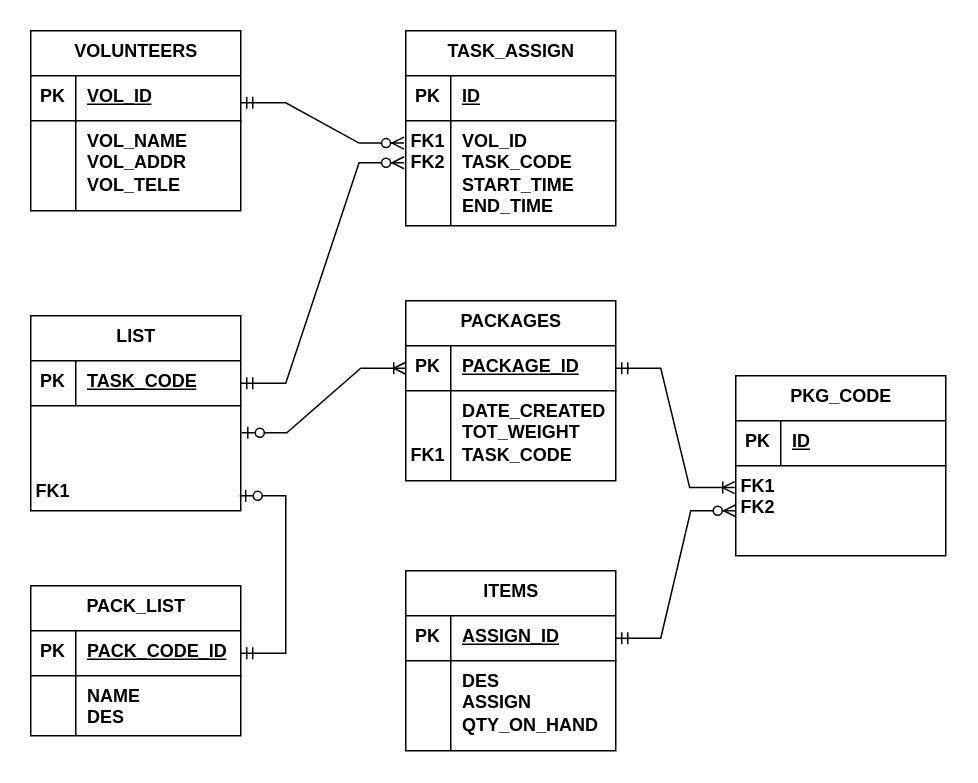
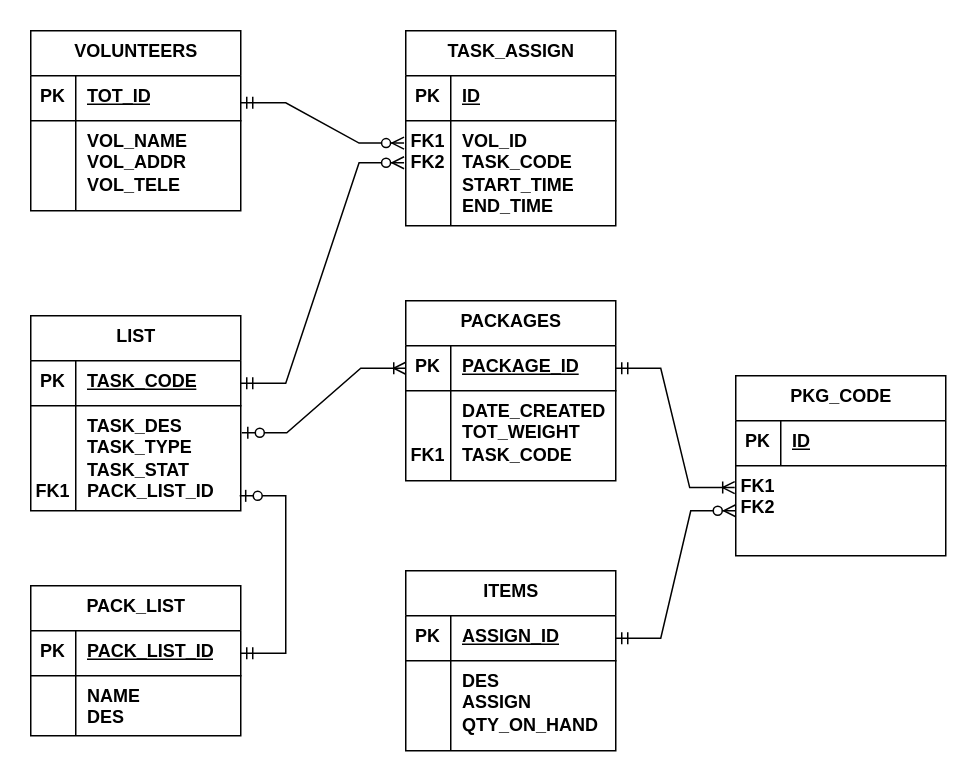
- <mxCell id="5" value="VOL_ID" style="shape=partialRectangle;overflow=hidden;connectable=0;fillColor=none;top=0;left=0;bottom=0;right=0;align=left;spacingLeft=6;fontStyle=5;horizontal=1;html=1;verticalAlign=top;" parent="3" vertex="1"><mxGeometry x="30" width="110" height="30" as="geometry"><mxRectangle width="110" height="30" as="alternateBounds" /></mxGeometry></mxCell>
+ <mxCell id="5" value="TOT_ID" style="shape=partialRectangle;overflow=hidden;connectable=0;fillColor=none;top=0;left=0;bottom=0;right=0;align=left;spacingLeft=6;fontStyle=5;horizontal=1;html=1;verticalAlign=top;" parent="3" vertex="1"><mxGeometry x="30" width="110" height="30" as="geometry"><mxRectangle width="110" height="30" as="alternateBounds" /></mxGeometry></mxCell>
+ <mxCell id="15" value="TASK_DES&lt;div&gt;TASK_TYPE&lt;/div&gt;&lt;div&gt;TASK_STAT&lt;/div&gt;&lt;div&gt;PACK_LIST_ID&lt;/div&gt;" style="shape=partialRectangle;overflow=hidden;connectable=0;fillColor=none;top=0;left=0;bottom=0;right=0;align=left;spacingLeft=6;fontStyle=1;html=1;verticalAlign=top;" vertex="1" parent="13"><mxGeometry x="30" width="110" height="70" as="geometry"><mxRectangle width="110" height="70" as="alternateBounds" /></mxGeometry></mxCell>
- <mxCell id="33" value="PACK_CODE_ID" style="shape=partialRectangle;overflow=hidden;connectable=0;fillColor=none;top=0;left=0;bottom=0;right=0;align=left;spacingLeft=6;fontStyle=5;horizontal=1;html=1;verticalAlign=top;" vertex="1" parent="31"><mxGeometry x="30" width="110" height="30" as="geometry"><mxRectangle width="110" height="30" as="alternateBounds" /></mxGeometry></mxCell>
+ <mxCell id="33" value="PACK_LIST_ID" style="shape=partialRectangle;overflow=hidden;connectable=0;fillColor=none;top=0;left=0;bottom=0;right=0;align=left;spacingLeft=6;fontStyle=5;horizontal=1;html=1;verticalAlign=top;" vertex="1" parent="31"><mxGeometry x="30" width="110" height="30" as="geometry"><mxRectangle width="110" height="30" as="alternateBounds" /></mxGeometry></mxCell>
